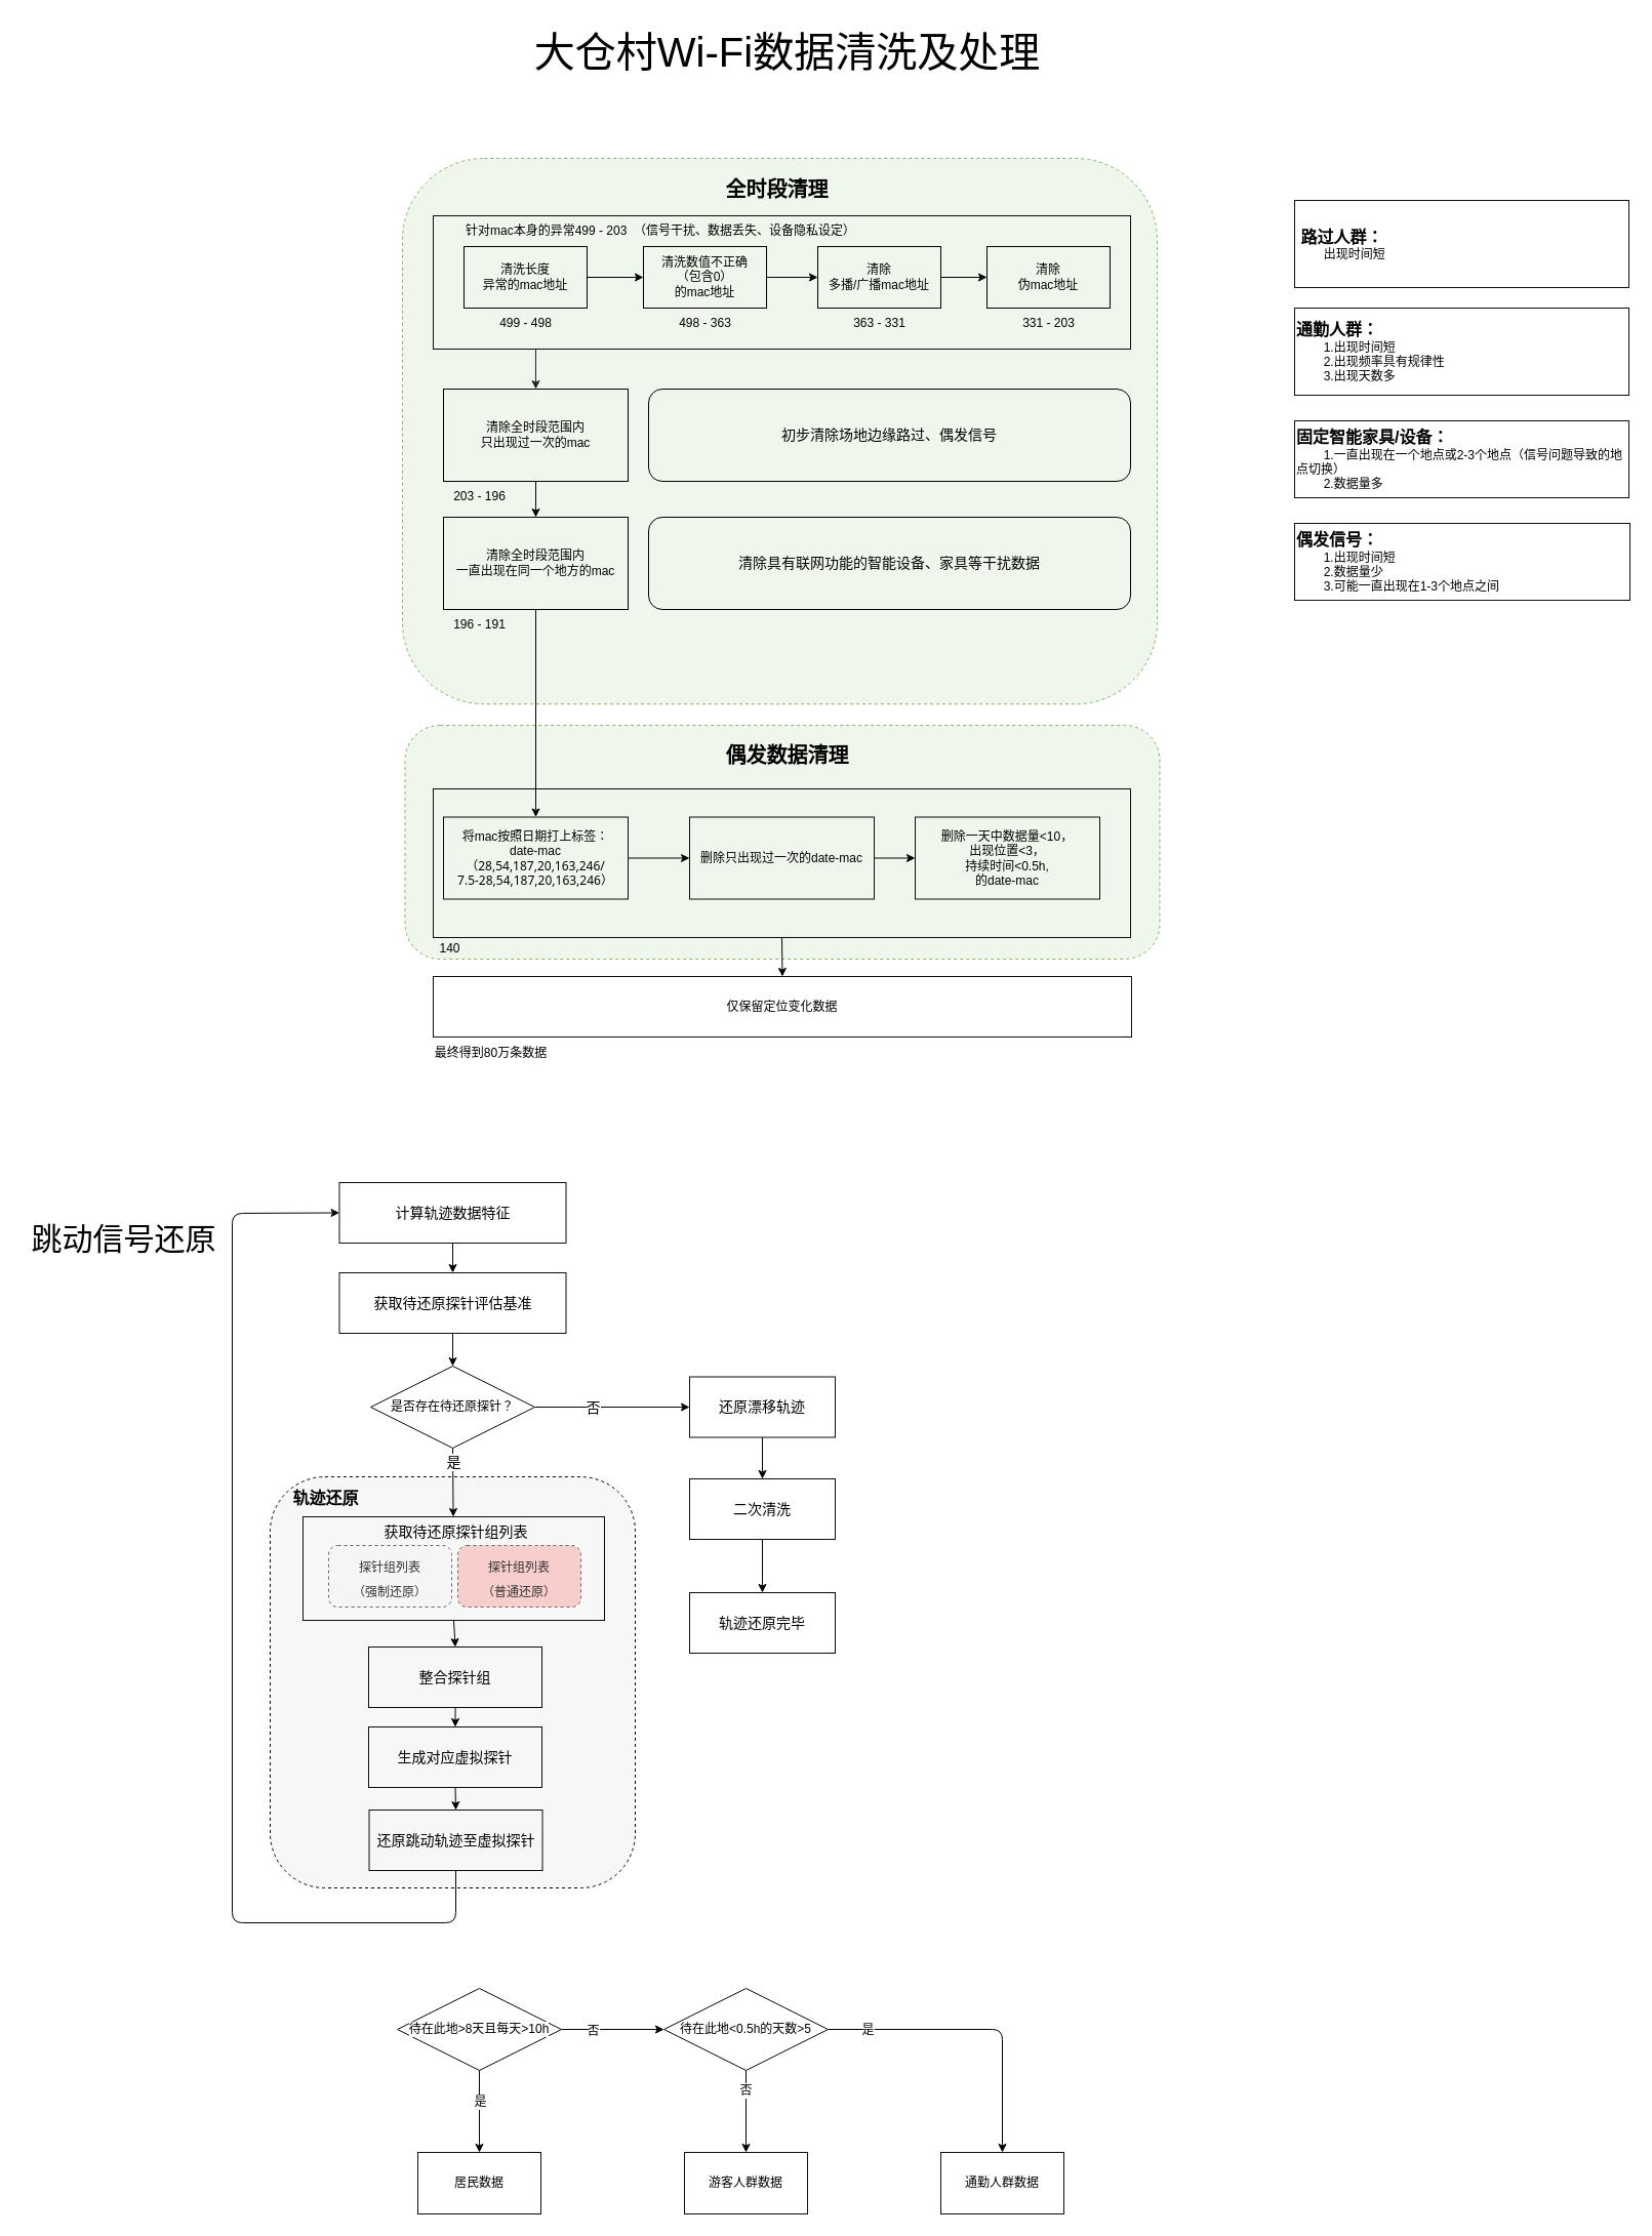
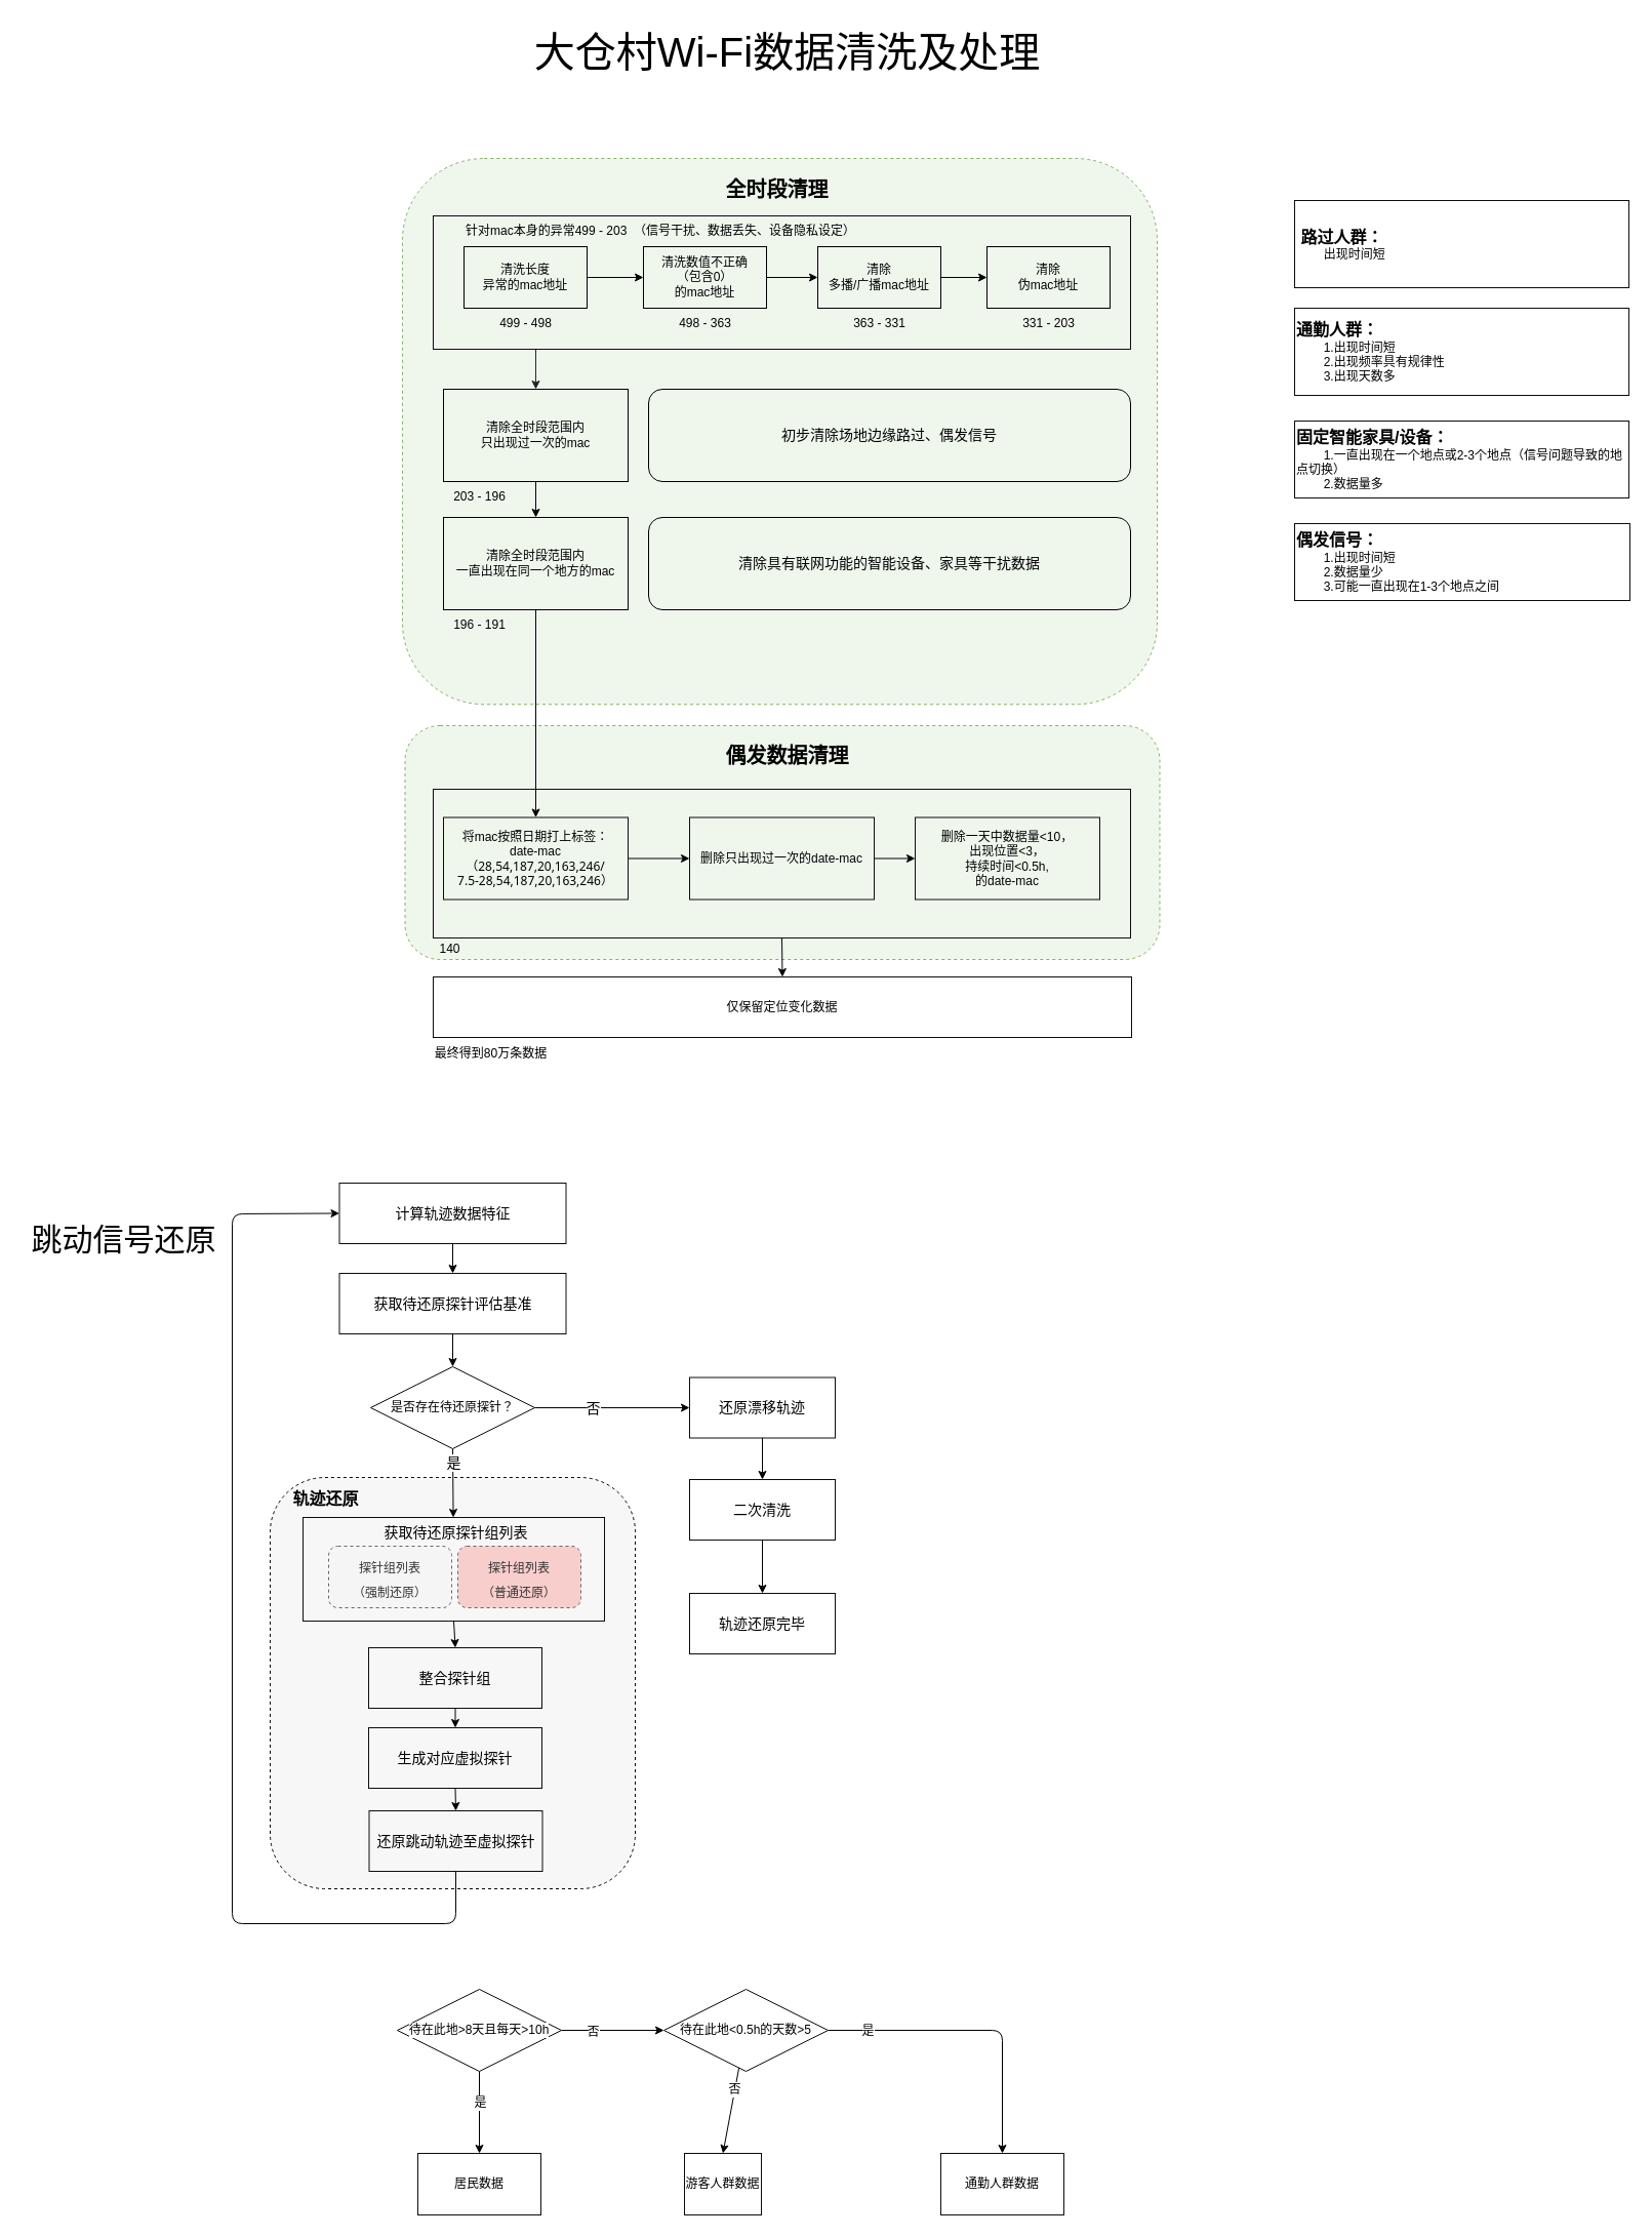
- <mxCell id="44" value="游客人群数据" style="whiteSpace=wrap;html=1;fontSize=12;fillColor=none;fontColor=#000000;strokeColor=#0d0d0d;" parent="1" vertex="1"><mxGeometry x="667" y="2099" width="120" height="60" as="geometry" /></mxCell>
+ <mxCell id="44" value="游客人群数据" style="whiteSpace=wrap;html=1;fontSize=12;fillColor=none;fontColor=#000000;strokeColor=#0d0d0d;" parent="1" vertex="1"><mxGeometry x="667" y="2099" width="75" height="60" as="geometry" /></mxCell>
